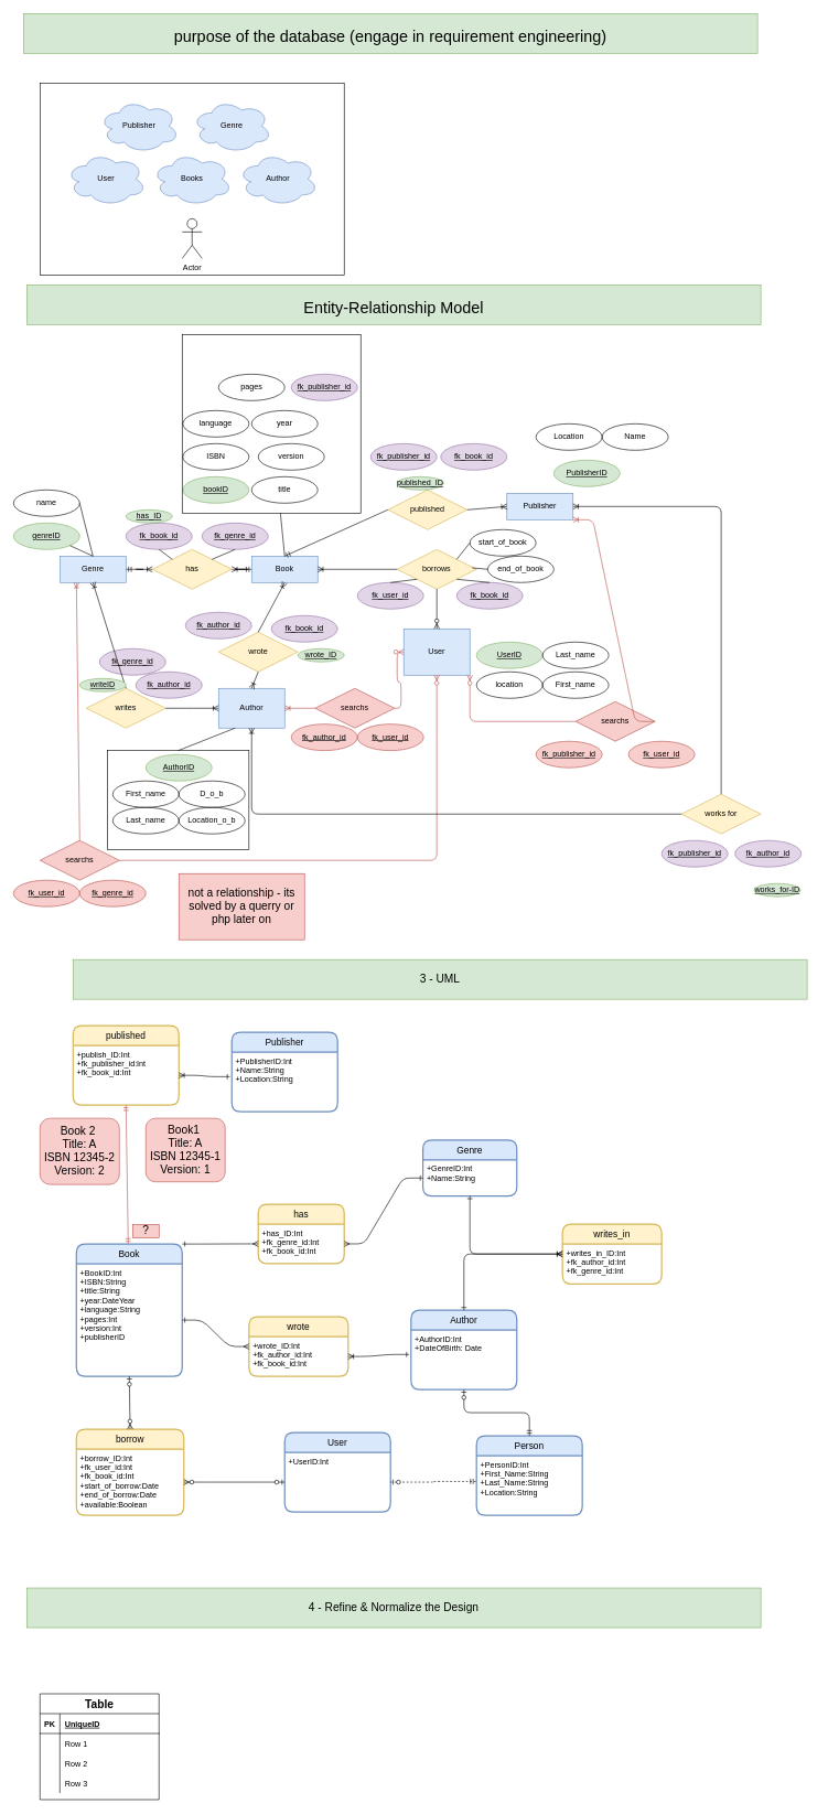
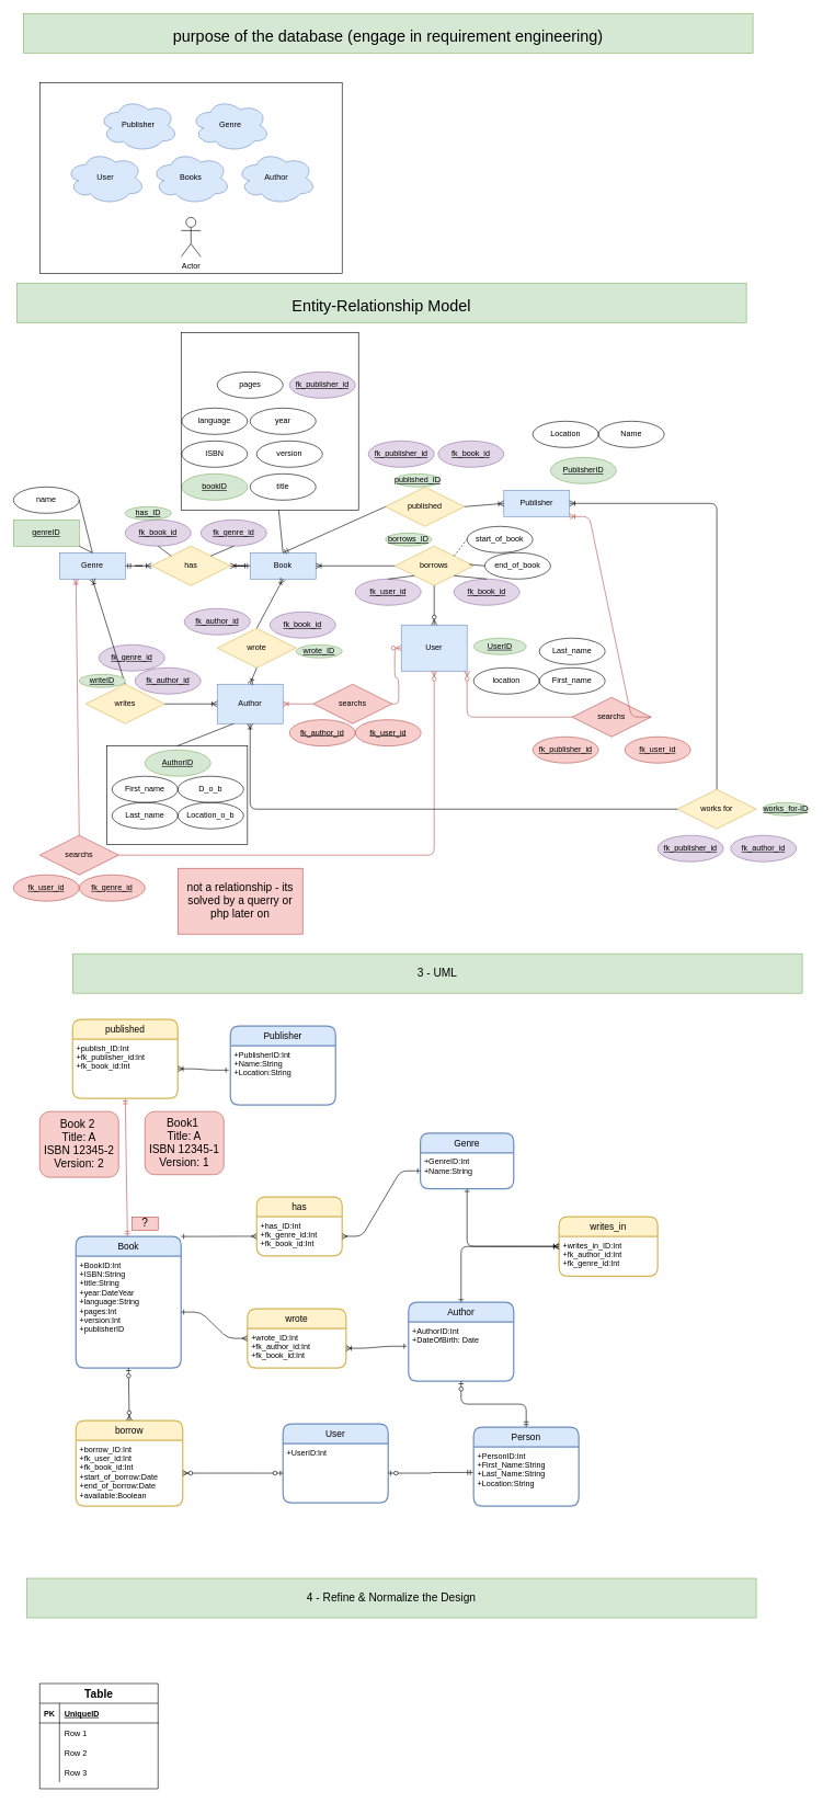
- <mxCell id="101" value="&lt;h2 class=&quot;c20&quot; id=&quot;h.2s8eyo1&quot; style=&quot;box-sizing: border-box ; margin-top: 0px ; margin-bottom: 0.5rem ; font-family: &amp;#34;arial&amp;#34; ; font-weight: 300 ; line-height: 1.15 ; font-size: 16pt ; padding: 18pt 0pt 6pt ; text-align: left ; border-style: solid ; border-width: 0pt ; border-color: rgb(0 , 0 , 0)&quot;&gt;&lt;span class=&quot;c3 c9&quot; id=&quot;yui_3_17_2_1_1618215658407_45&quot; style=&quot;box-sizing: border-box ; vertical-align: baseline ; font-size: 18pt&quot;&gt;Entity-Relationship Model&lt;/span&gt;&lt;/h2&gt;" style="text;html=1;strokeColor=#82b366;fillColor=#d5e8d4;align=center;verticalAlign=middle;whiteSpace=wrap;rounded=0;fontSize=17;" vertex="1" parent="1"><mxGeometry x="40" y="430" width="1110" height="60" as="geometry" /></mxCell>
+ <mxCell id="101" value="&lt;h2 class=&quot;c20&quot; id=&quot;h.2s8eyo1&quot; style=&quot;box-sizing: border-box ; margin-top: 0px ; margin-bottom: 0.5rem ; font-family: &amp;#34;arial&amp;#34; ; font-weight: 300 ; line-height: 1.15 ; font-size: 16pt ; padding: 18pt 0pt 6pt ; text-align: left ; border-style: solid ; border-width: 0pt ; border-color: rgb(0 , 0 , 0)&quot;&gt;&lt;span class=&quot;c3 c9&quot; id=&quot;yui_3_17_2_1_1618215658407_45&quot; style=&quot;box-sizing: border-box ; vertical-align: baseline ; font-size: 18pt&quot;&gt;Entity-Relationship Model&lt;/span&gt;&lt;/h2&gt;" style="text;html=1;strokeColor=#82b366;fillColor=#d5e8d4;align=center;verticalAlign=middle;whiteSpace=wrap;rounded=0;fontSize=17;" vertex="1" parent="1"><mxGeometry x="25" y="430" width="1110" height="60" as="geometry" /></mxCell>
- <mxCell id="28" value="genreID" style="ellipse;whiteSpace=wrap;html=1;align=center;fontStyle=4;fillColor=#d5e8d4;strokeColor=#82b366;" parent="1" vertex="1"><mxGeometry x="20" y="790" width="100" height="40" as="geometry" /></mxCell>
+ <mxCell id="28" value="genreID" style="whiteSpace=wrap;html=1;align=center;fontStyle=4;fillColor=#d5e8d4;strokeColor=#82b366;rounded=0;" parent="1" vertex="1"><mxGeometry x="20" y="790" width="100" height="40" as="geometry" /></mxCell>
+ <mxCell id="103" value="borrows_ID" style="ellipse;whiteSpace=wrap;html=1;align=center;fontStyle=4;fillColor=#d5e8d4;strokeColor=#82b366;" vertex="1" parent="1"><mxGeometry x="586" y="810" width="70" height="20" as="geometry" /></mxCell>
- <mxCell id="109" value="" style="endArrow=none;html=1;fontSize=17;entryX=0;entryY=0.5;entryDx=0;entryDy=0;exitX=1;exitY=0;exitDx=0;exitDy=0;" edge="1" parent="1" source="18" target="108"><mxGeometry width="50" height="50" relative="1" as="geometry"><mxPoint x="723.4" y="867.72" as="sourcePoint" /><mxPoint x="747" y="870" as="targetPoint" /></mxGeometry></mxCell>
+ <mxCell id="109" value="" style="endArrow=none;html=1;fontSize=17;entryX=0;entryY=0.5;entryDx=0;entryDy=0;exitX=1;exitY=0;exitDx=0;exitDy=0;dashed=1;" edge="1" parent="1" source="18" target="108"><mxGeometry width="50" height="50" relative="1" as="geometry"><mxPoint x="723.4" y="867.72" as="sourcePoint" /><mxPoint x="747" y="870" as="targetPoint" /></mxGeometry></mxCell>
- <mxCell id="42" value="UserID" style="ellipse;whiteSpace=wrap;html=1;align=center;fontStyle=4;fillColor=#d5e8d4;strokeColor=#82b366;" parent="1" vertex="1"><mxGeometry x="720" y="970" width="100" height="40" as="geometry" /></mxCell>
+ <mxCell id="42" value="UserID" style="ellipse;whiteSpace=wrap;html=1;align=center;fontStyle=4;fillColor=#d5e8d4;strokeColor=#82b366;" parent="1" vertex="1"><mxGeometry x="720" y="970" width="80" height="25" as="geometry" /></mxCell>
- <mxCell id="105" value="works_for-ID" style="ellipse;whiteSpace=wrap;html=1;align=center;fontStyle=4;fillColor=#d5e8d4;strokeColor=#82b366;" vertex="1" parent="1"><mxGeometry x="1140" y="1335" width="70" height="20" as="geometry" /></mxCell>
+ <mxCell id="105" value="works_for-ID" style="ellipse;whiteSpace=wrap;html=1;align=center;fontStyle=4;fillColor=#d5e8d4;strokeColor=#82b366;" vertex="1" parent="1"><mxGeometry x="1160" y="1220" width="70" height="20" as="geometry" /></mxCell>
- <mxCell id="157" value="" style="edgeStyle=orthogonalEdgeStyle;fontSize=12;html=1;endArrow=ERzeroToOne;startArrow=ERmandOne;exitX=-0.006;exitY=0.433;exitDx=0;exitDy=0;exitPerimeter=0;entryX=1;entryY=0.5;entryDx=0;entryDy=0;dashed=1;" edge="1" parent="1" source="155" target="135"><mxGeometry width="100" height="100" relative="1" as="geometry"><mxPoint x="710" y="2240" as="sourcePoint" /><mxPoint x="611" y="2170" as="targetPoint" /></mxGeometry></mxCell>
+ <mxCell id="157" value="" style="edgeStyle=orthogonalEdgeStyle;fontSize=12;html=1;endArrow=ERzeroToOne;startArrow=ERmandOne;exitX=-0.006;exitY=0.433;exitDx=0;exitDy=0;exitPerimeter=0;entryX=1;entryY=0.5;entryDx=0;entryDy=0;" edge="1" parent="1" source="155" target="135"><mxGeometry width="100" height="100" relative="1" as="geometry"><mxPoint x="710" y="2240" as="sourcePoint" /><mxPoint x="611" y="2170" as="targetPoint" /></mxGeometry></mxCell>
